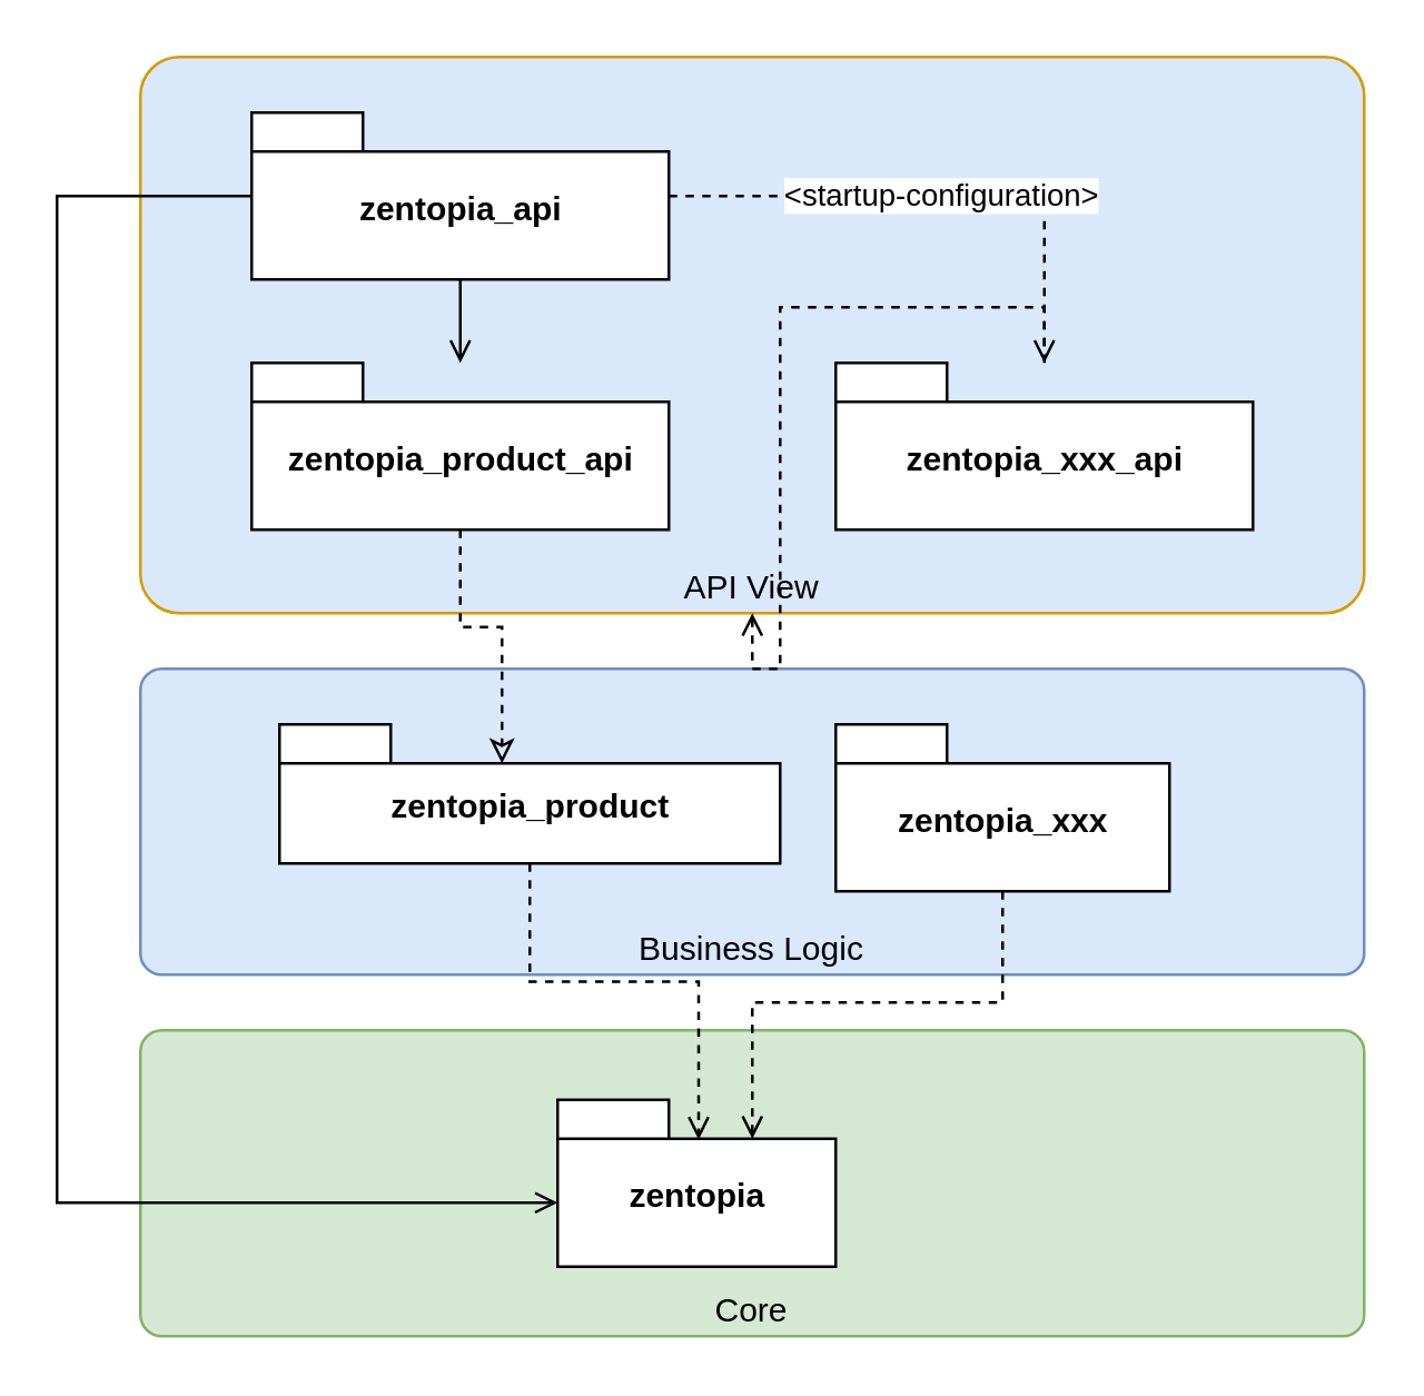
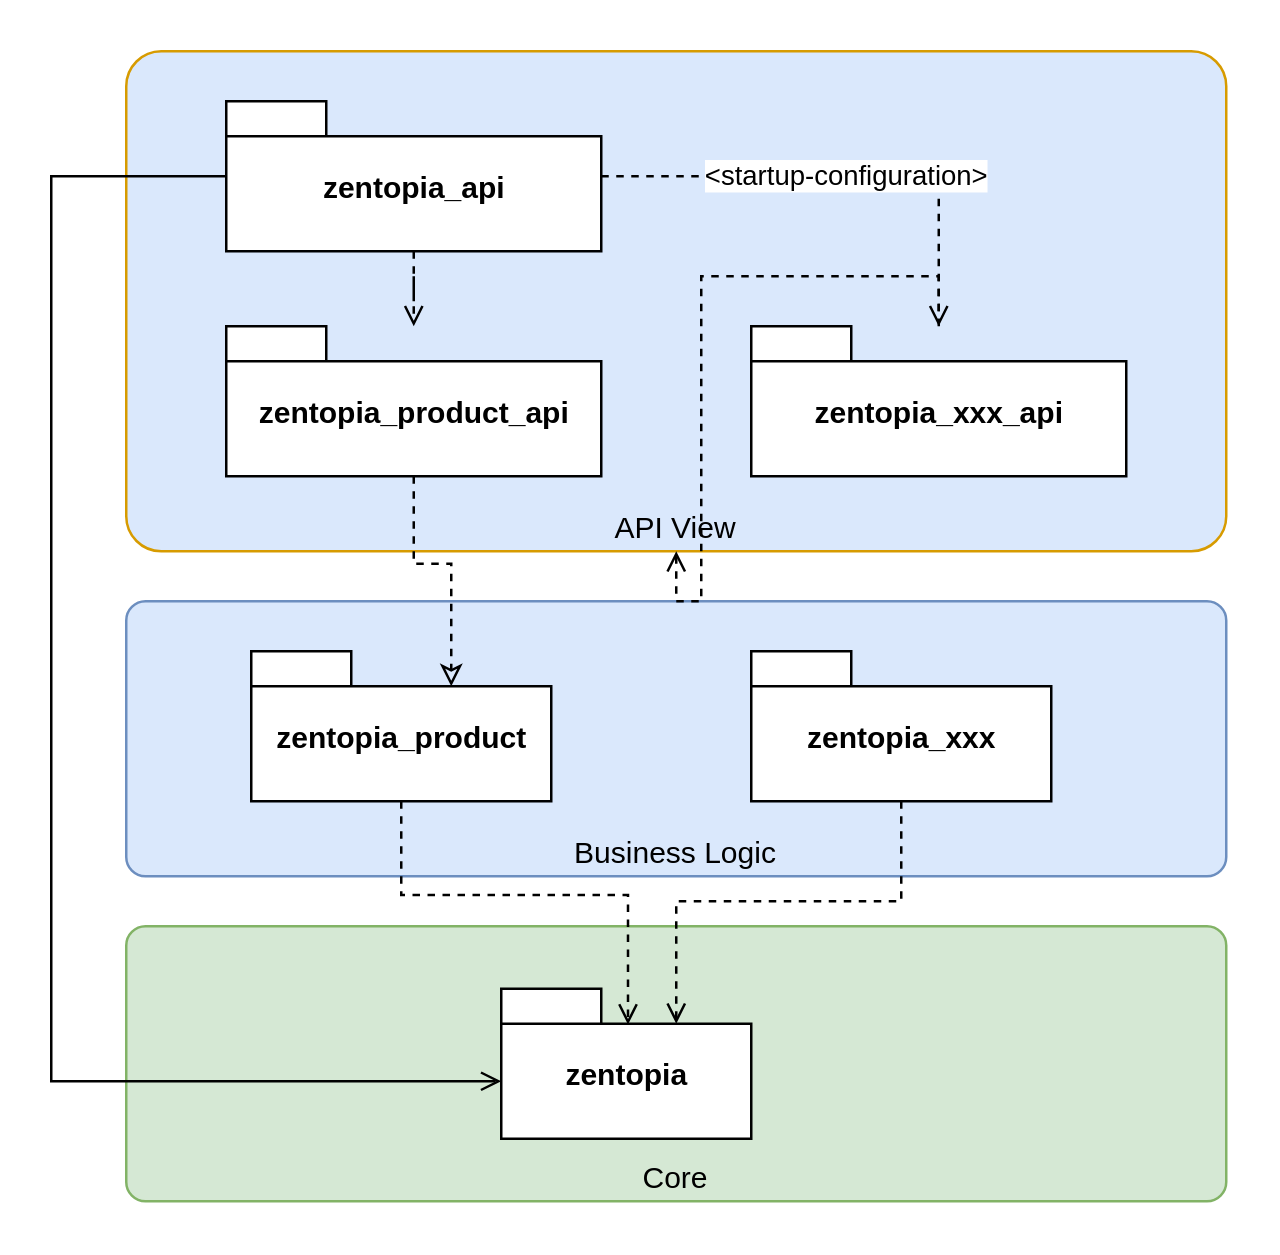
- <mxCell id="6" style="edgeStyle=orthogonalEdgeStyle;rounded=0;orthogonalLoop=1;jettySize=auto;html=1;dashed=0;endArrow=open;endFill=0;" edge="1" parent="1" source="9" target="10"><mxGeometry relative="1" as="geometry" /></mxCell>
+ <mxCell id="6" style="edgeStyle=orthogonalEdgeStyle;rounded=0;orthogonalLoop=1;jettySize=auto;html=1;dashed=1;endArrow=open;endFill=0;" edge="1" parent="1" source="9" target="10"><mxGeometry relative="1" as="geometry" /></mxCell>
- <mxCell id="12" value="zentopia_product" style="shape=folder;fontStyle=1;spacingTop=10;tabWidth=40;tabHeight=14;tabPosition=left;html=1;" vertex="1" parent="1"><mxGeometry x="100" y="260" width="180" height="50" as="geometry" /></mxCell>
+ <mxCell id="12" value="zentopia_product" style="shape=folder;fontStyle=1;spacingTop=10;tabWidth=40;tabHeight=14;tabPosition=left;html=1;" vertex="1" parent="1"><mxGeometry x="100" y="260" width="120" height="60" as="geometry" /></mxCell>
